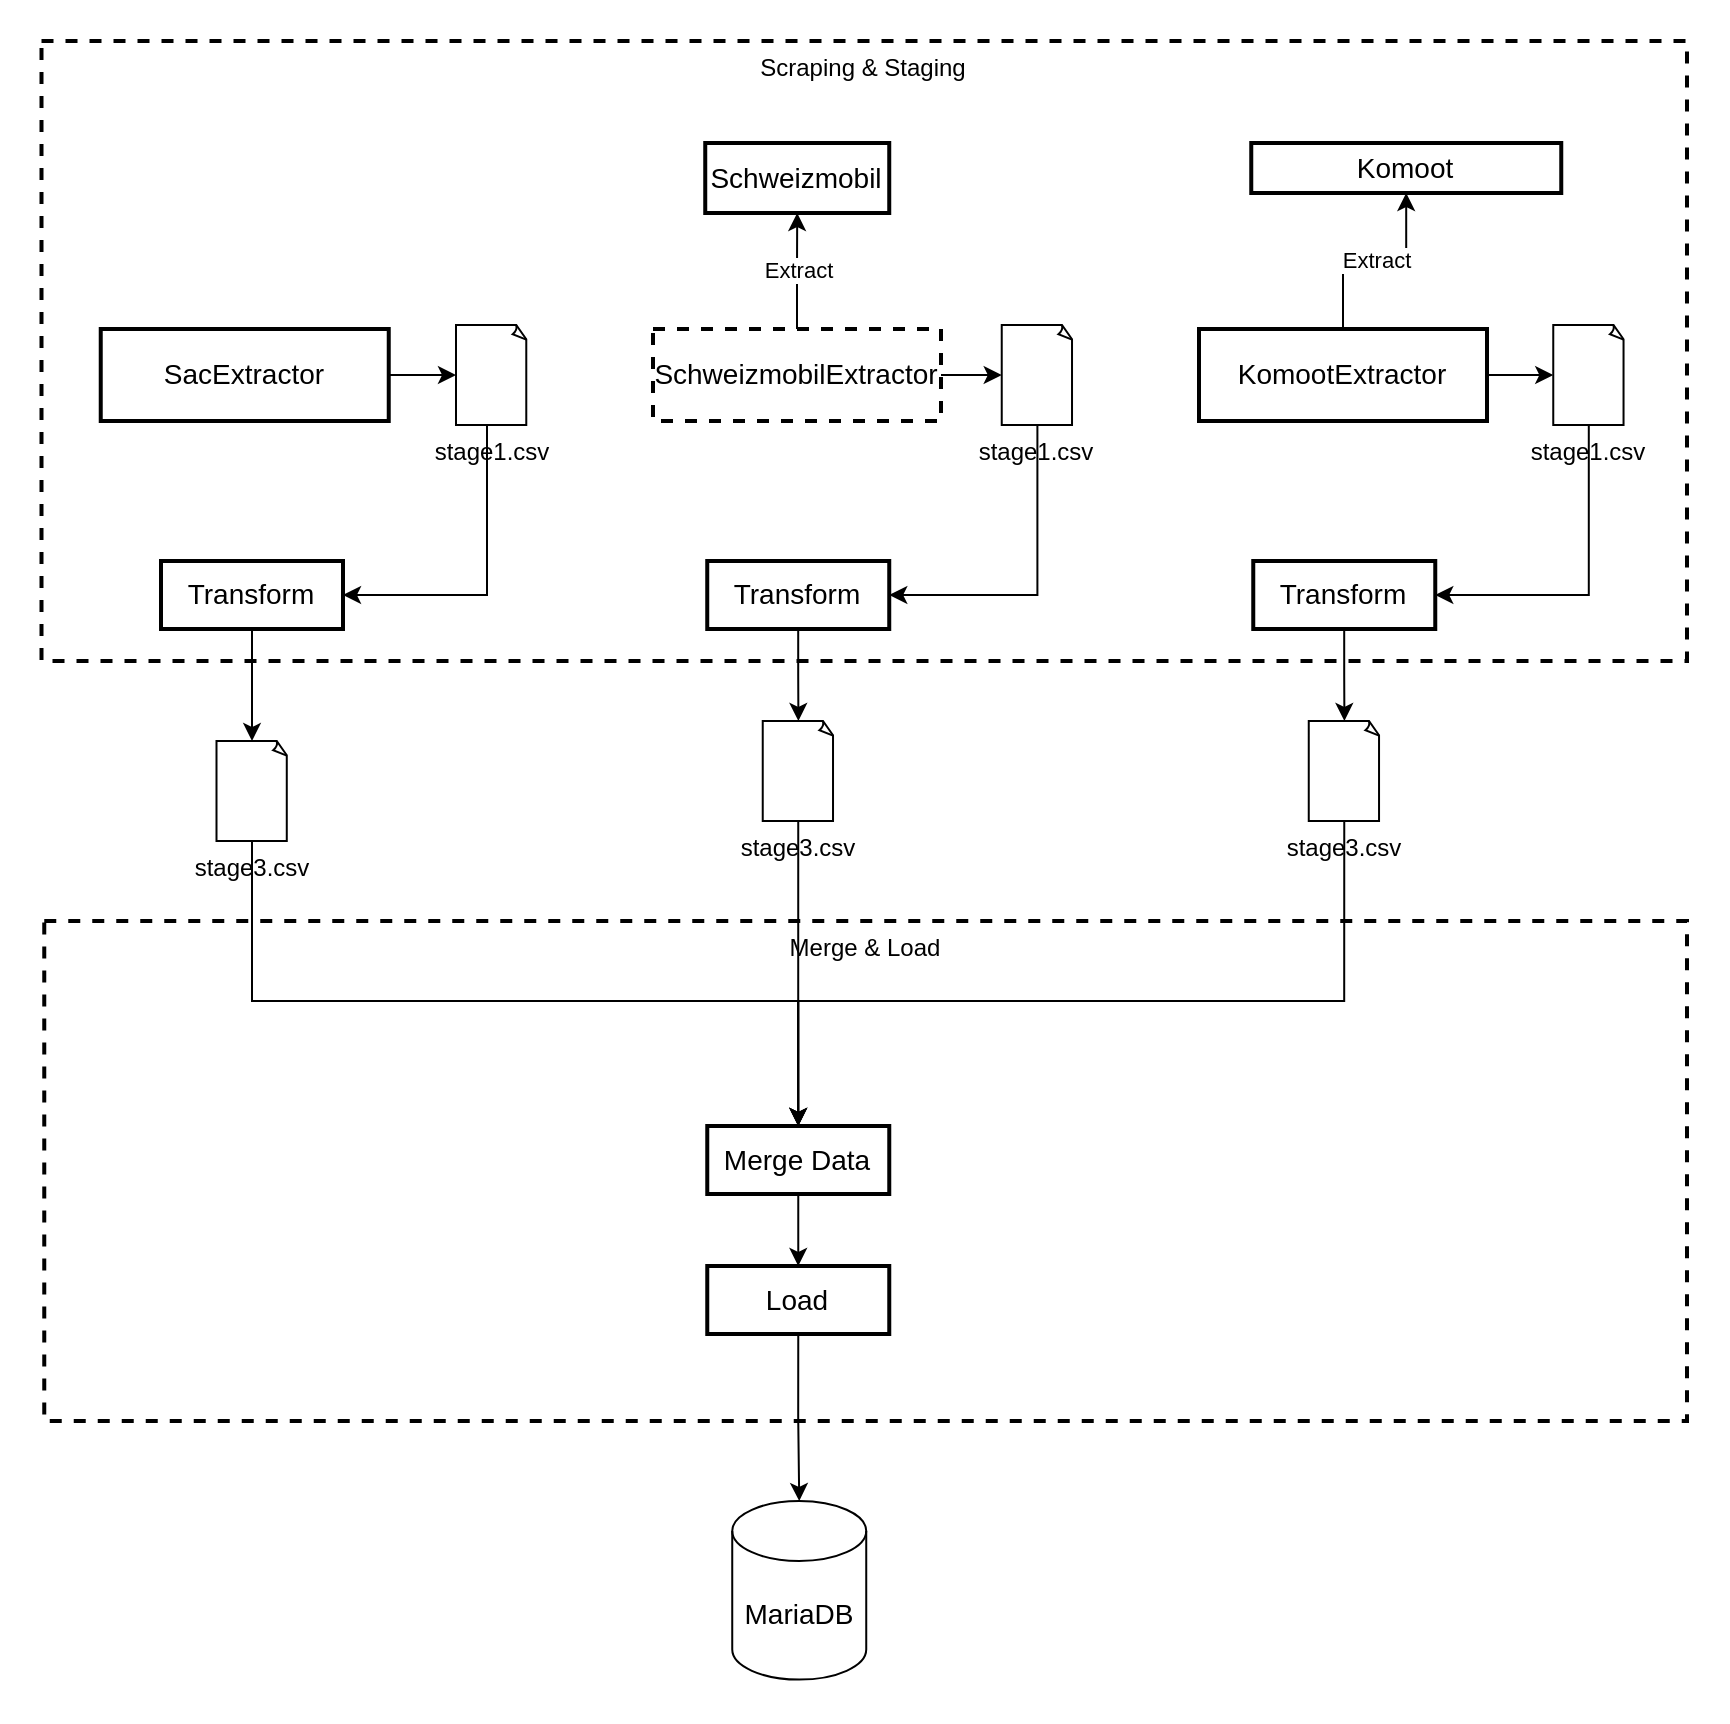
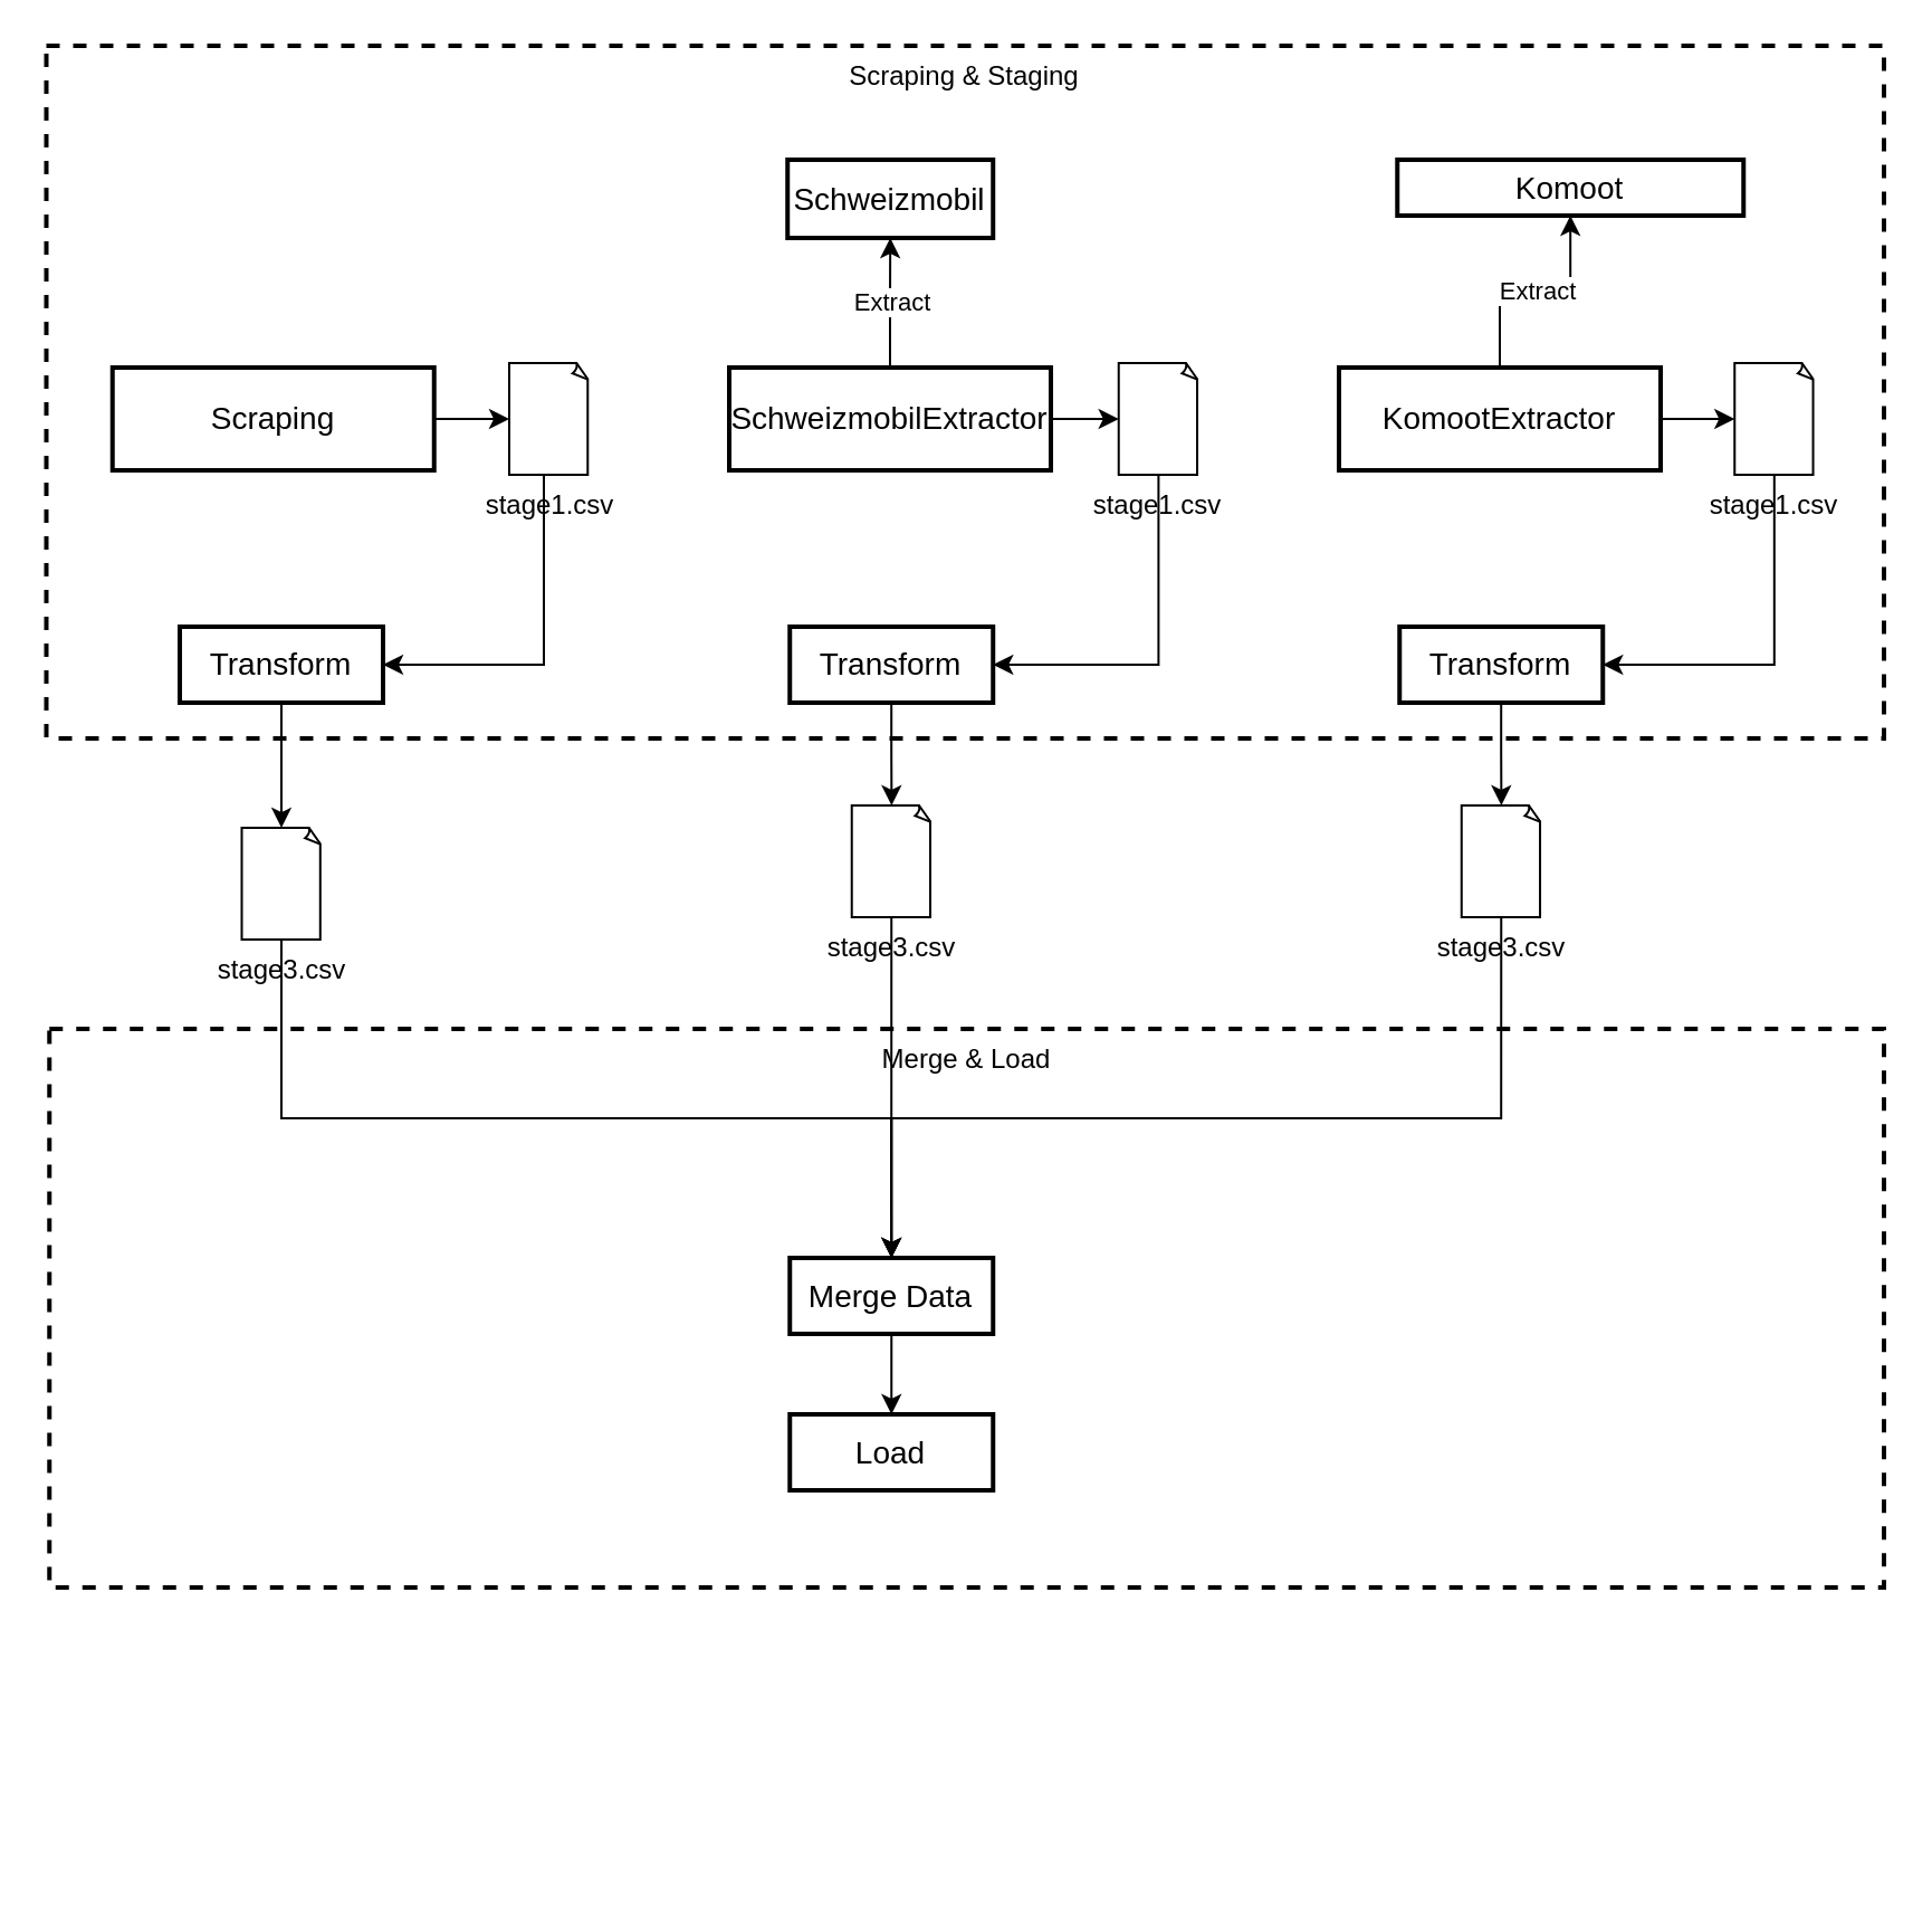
- <mxCell id="31" value="SacExtractor" style="whiteSpace=wrap;strokeWidth=2;fontSize=14;" parent="1" vertex="1"><mxGeometry x="49.87" y="164" width="144" height="46" as="geometry" /></mxCell>
+ <mxCell id="31" value="Scraping" style="whiteSpace=wrap;strokeWidth=2;fontSize=14;" parent="1" vertex="1"><mxGeometry x="49.87" y="164" width="144" height="46" as="geometry" /></mxCell>
- <mxCell id="25" value="SchweizmobilExtractor" style="whiteSpace=wrap;strokeWidth=2;fontSize=14;dashed=1;" parent="1" vertex="1"><mxGeometry x="326" y="164" width="144" height="46" as="geometry" /></mxCell>
+ <mxCell id="25" value="SchweizmobilExtractor" style="whiteSpace=wrap;strokeWidth=2;fontSize=14;" parent="1" vertex="1"><mxGeometry x="326" y="164" width="144" height="46" as="geometry" /></mxCell>
- <mxCell id="37" style="edgeStyle=orthogonalEdgeStyle;rounded=0;orthogonalLoop=1;jettySize=auto;html=1;exitX=0.5;exitY=1;exitDx=0;exitDy=0;entryX=0.5;entryY=0;entryDx=0;entryDy=0;entryPerimeter=0;" parent="1" source="38" target="6" edge="1"><mxGeometry relative="1" as="geometry" /></mxCell>
- <mxCell id="6" value="MariaDB" style="shape=cylinder3;whiteSpace=wrap;html=1;boundedLbl=1;backgroundOutline=1;size=15;fontSize=14;aspect=fixed;" parent="1" vertex="1"><mxGeometry x="365.62" y="750" width="67" height="89.31" as="geometry" /></mxCell>
